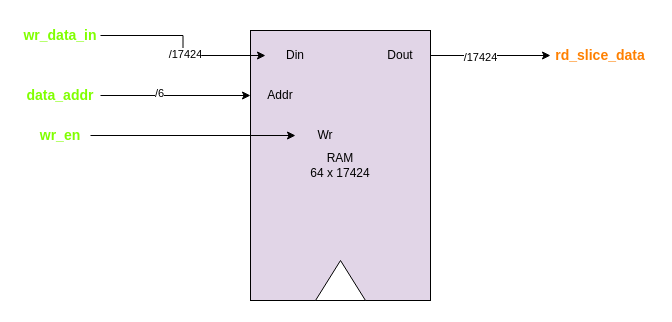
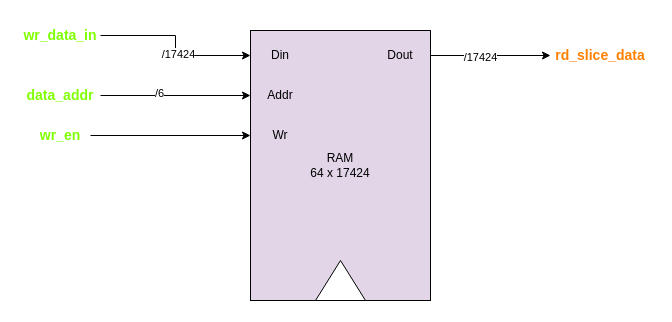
- <mxCell id="3" value="Din" style="text;html=1;strokeColor=none;fillColor=none;align=center;verticalAlign=middle;whiteSpace=wrap;rounded=0;" vertex="1" parent="1"><mxGeometry x="265" y="40" width="60" height="30" as="geometry" /></mxCell>
+ <mxCell id="3" value="Din" style="text;html=1;strokeColor=none;fillColor=none;align=center;verticalAlign=middle;whiteSpace=wrap;rounded=0;" vertex="1" parent="1"><mxGeometry x="250" y="40" width="60" height="30" as="geometry" /></mxCell>
- <mxCell id="4" value="Wr" style="text;html=1;strokeColor=none;fillColor=none;align=center;verticalAlign=middle;whiteSpace=wrap;rounded=0;" vertex="1" parent="1"><mxGeometry x="295" y="120" width="60" height="30" as="geometry" /></mxCell>
+ <mxCell id="4" value="Wr" style="text;html=1;strokeColor=none;fillColor=none;align=center;verticalAlign=middle;whiteSpace=wrap;rounded=0;" vertex="1" parent="1"><mxGeometry x="250" y="120" width="60" height="30" as="geometry" /></mxCell>
